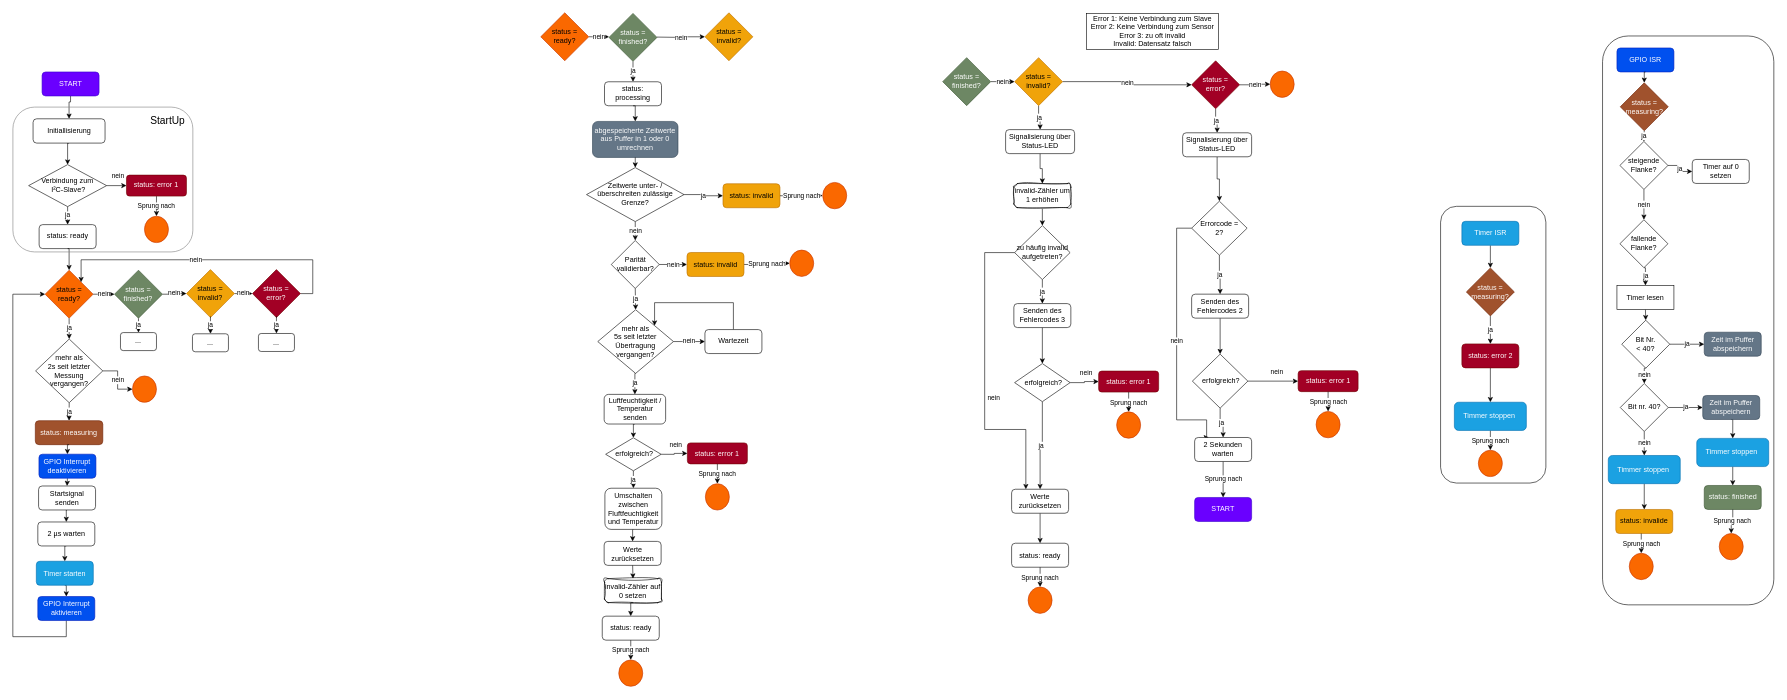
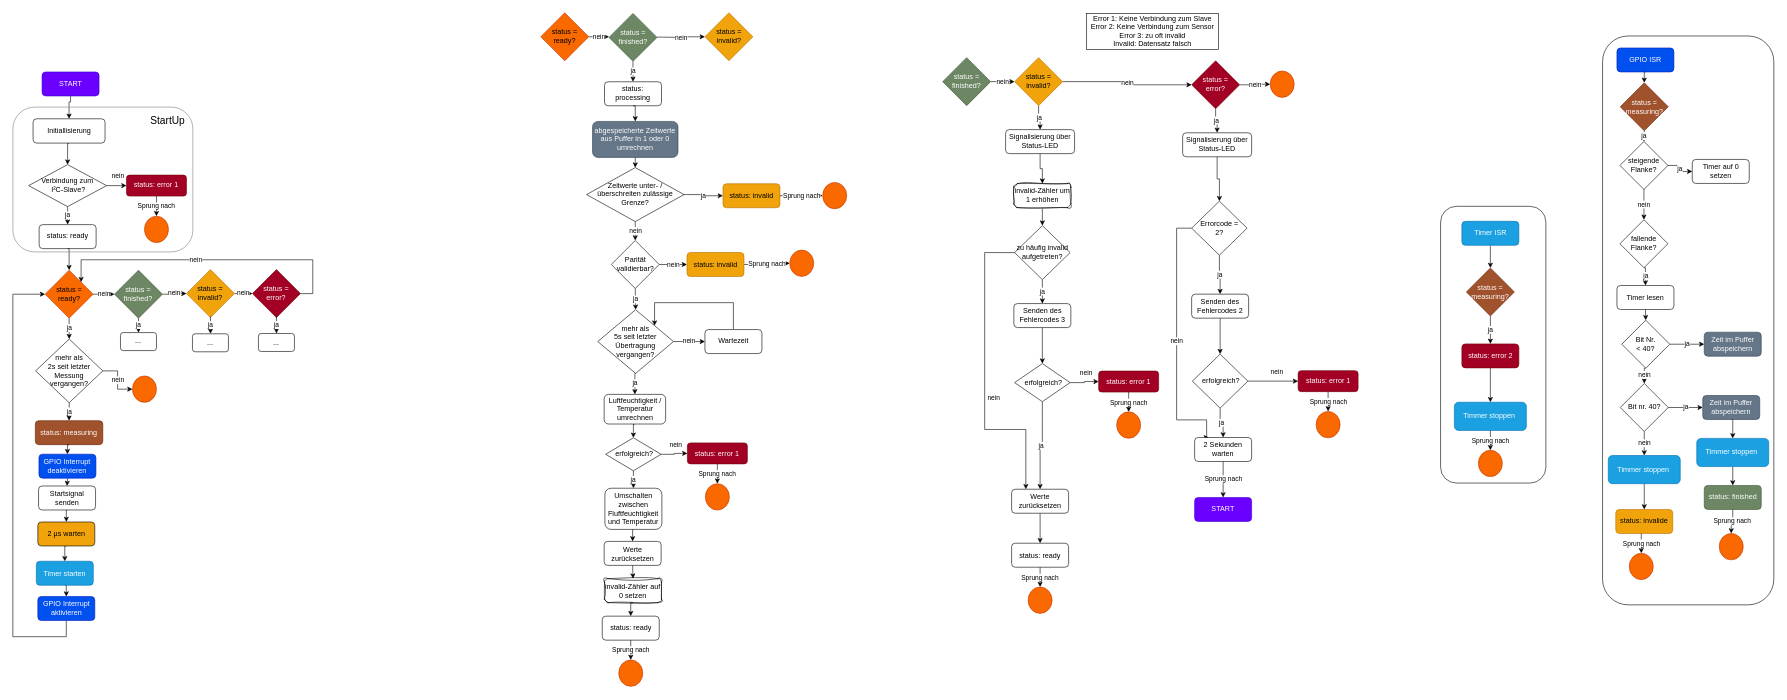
- <mxCell id="98" value="Timer lesen" style="whiteSpace=wrap;html=1;rounded=0;" parent="1" vertex="1"><mxGeometry x="2695" y="474.97" width="95" height="40" as="geometry" /></mxCell>
+ <mxCell id="98" value="Timer lesen" style="rounded=1;whiteSpace=wrap;html=1;" parent="1" vertex="1"><mxGeometry x="2695" y="474.97" width="95" height="40" as="geometry" /></mxCell>
- <mxCell id="30" value="Luftfeuchtigkeit / Temperatur senden" style="rounded=1;whiteSpace=wrap;html=1;" parent="1" vertex="1"><mxGeometry x="1006.63" y="656.5" width="102.5" height="49.41" as="geometry" /></mxCell>
+ <mxCell id="30" value="Luftfeuchtigkeit / Temperatur umrechnen" style="rounded=1;whiteSpace=wrap;html=1;" parent="1" vertex="1"><mxGeometry x="1006.63" y="656.5" width="102.5" height="49.41" as="geometry" /></mxCell>
- <mxCell id="119" value="2 µs warten" style="rounded=1;whiteSpace=wrap;html=1;" parent="1" vertex="1"><mxGeometry x="62.54" y="869.18" width="95" height="40" as="geometry" /></mxCell>
+ <mxCell id="119" value="2 µs warten" style="rounded=1;whiteSpace=wrap;html=1;fillColor=#f0a30a;" parent="1" vertex="1"><mxGeometry x="62.54" y="869.18" width="95" height="40" as="geometry" /></mxCell>
